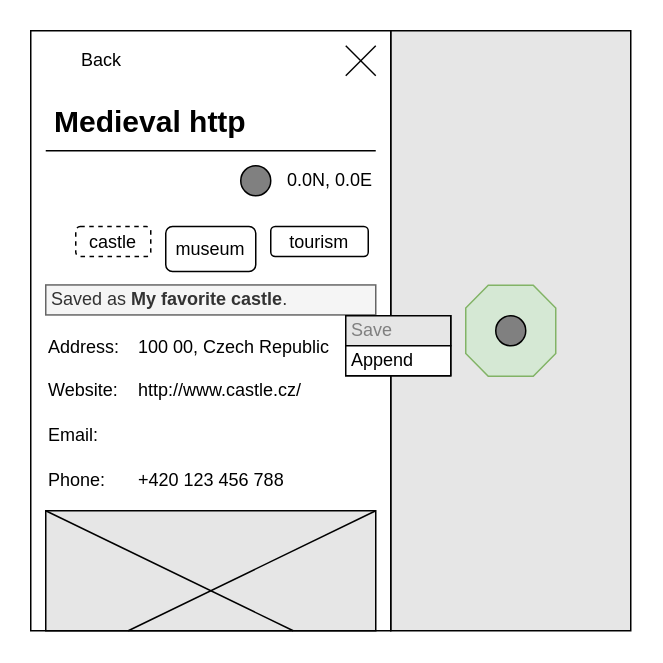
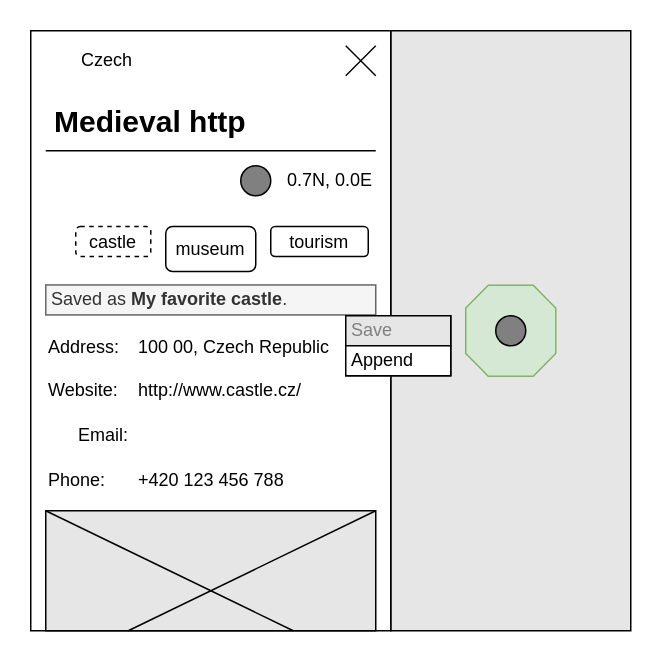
- <mxCell id="7" value="Back" style="text;html=1;strokeColor=none;fillColor=none;align=left;verticalAlign=middle;whiteSpace=wrap;rounded=0;spacingLeft=2;" parent="1" vertex="1"><mxGeometry x="50" y="30" width="60" height="20" as="geometry" /></mxCell>
+ <mxCell id="7" value="Czech" style="text;html=1;strokeColor=none;fillColor=none;align=left;verticalAlign=middle;whiteSpace=wrap;rounded=0;spacingLeft=2;" parent="1" vertex="1"><mxGeometry x="50" y="30" width="60" height="20" as="geometry" /></mxCell>
- <mxCell id="11" value="0.0N, 0.0E" style="text;html=1;strokeColor=none;fillColor=none;align=right;verticalAlign=middle;whiteSpace=wrap;rounded=0;" parent="1" vertex="1"><mxGeometry x="180" y="110" width="70" height="20" as="geometry" /></mxCell>
+ <mxCell id="11" value="0.7N, 0.0E" style="text;html=1;strokeColor=none;fillColor=none;align=right;verticalAlign=middle;whiteSpace=wrap;rounded=0;" parent="1" vertex="1"><mxGeometry x="180" y="110" width="70" height="20" as="geometry" /></mxCell>
- <mxCell id="19" value="Email:" style="text;html=1;strokeColor=none;fillColor=none;align=left;verticalAlign=middle;whiteSpace=wrap;rounded=0;" parent="1" vertex="1"><mxGeometry x="30" y="279.12" width="60" height="20.88" as="geometry" /></mxCell>
+ <mxCell id="19" value="Email:" style="text;html=1;strokeColor=none;fillColor=none;align=left;verticalAlign=middle;whiteSpace=wrap;rounded=0;" parent="1" vertex="1"><mxGeometry x="50" y="279.12" width="60" height="20.88" as="geometry" /></mxCell>
